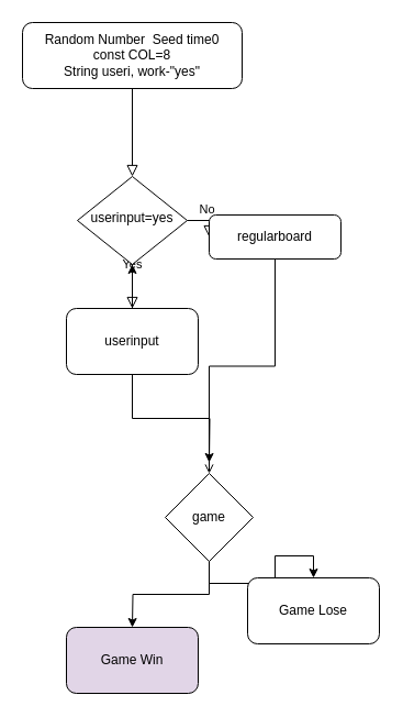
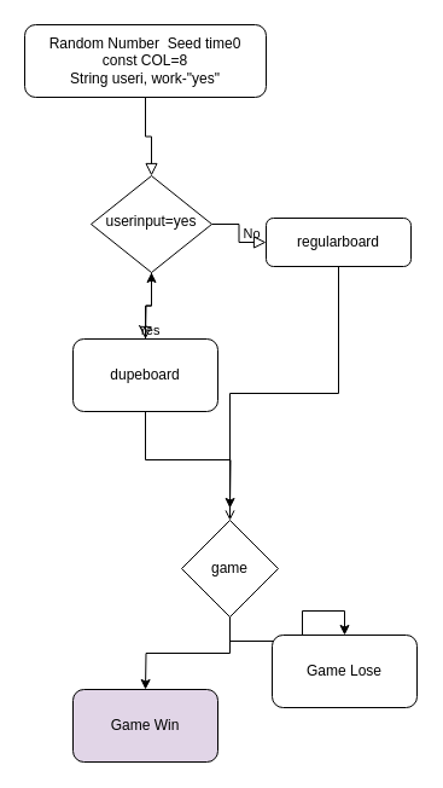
- <mxCell id="6" value="userinput=yes" style="rhombus;whiteSpace=wrap;html=1;shadow=0;fontFamily=Helvetica;fontSize=12;align=center;strokeWidth=1;spacing=6;spacingTop=-4;" parent="1" vertex="1"><mxGeometry x="70" y="160" width="100" height="80" as="geometry" /></mxCell>
+ <mxCell id="6" value="userinput=yes" style="rhombus;whiteSpace=wrap;html=1;shadow=0;fontFamily=Helvetica;fontSize=12;align=center;strokeWidth=1;spacing=6;spacingTop=-4;" parent="1" vertex="1"><mxGeometry x="75" y="145" width="100" height="80" as="geometry" /></mxCell>
- <mxCell id="8" value="regularboard" style="rounded=1;whiteSpace=wrap;html=1;fontSize=12;glass=0;strokeWidth=1;shadow=0;" parent="1" vertex="1"><mxGeometry x="190" y="195" width="120" height="40" as="geometry" /></mxCell>
+ <mxCell id="8" value="regularboard" style="rounded=1;whiteSpace=wrap;html=1;fontSize=12;glass=0;strokeWidth=1;shadow=0;" parent="1" vertex="1"><mxGeometry x="220" y="180" width="120" height="40" as="geometry" /></mxCell>
- <mxCell id="11" value="userinput" style="rounded=1;whiteSpace=wrap;html=1;" vertex="1" parent="1"><mxGeometry x="60" y="280" width="120" height="60" as="geometry" /></mxCell>
+ <mxCell id="11" value="dupeboard" style="rounded=1;whiteSpace=wrap;html=1;" vertex="1" parent="1"><mxGeometry x="60" y="280" width="120" height="60" as="geometry" /></mxCell>
